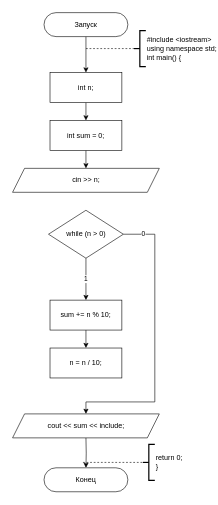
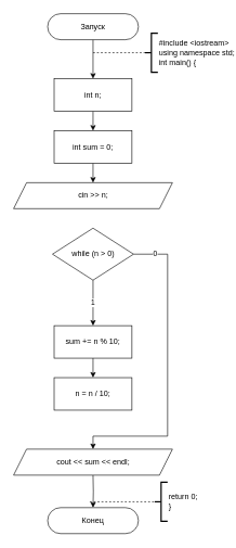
- <mxCell id="21" value="cout &lt;&lt; sum &lt;&lt; include;" style="shape=parallelogram;perimeter=parallelogramPerimeter;whiteSpace=wrap;html=1;fixedSize=1;" parent="1" vertex="1"><mxGeometry x="20.5" y="690" width="245" height="40" as="geometry" /></mxCell>
+ <mxCell id="21" value="cout &lt;&lt; sum &lt;&lt; endl;" style="shape=parallelogram;perimeter=parallelogramPerimeter;whiteSpace=wrap;html=1;fixedSize=1;" parent="1" vertex="1"><mxGeometry x="20.5" y="690" width="245" height="40" as="geometry" /></mxCell>
